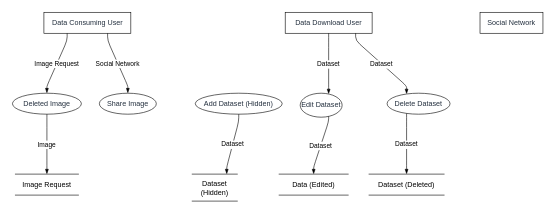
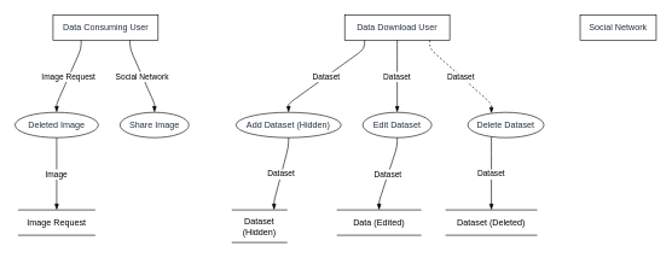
- <mxCell id="21" value="Dataset" style="endArrow=blockThin;endFill=1;fontSize=11;orthogonal=1;noEdgeStyle=1;" edge="1" parent="1" source="7" target="12"><mxGeometry relative="1" as="geometry"><Array as="points"><mxPoint x="592.5" y="67" /><mxPoint x="677.5" y="143" /></Array></mxGeometry></mxCell>
+ <mxCell id="21" value="Dataset" style="endArrow=blockThin;endFill=1;fontSize=11;orthogonal=1;noEdgeStyle=1;dashed=1;" edge="1" parent="1" source="7" target="12"><mxGeometry relative="1" as="geometry"><Array as="points"><mxPoint x="592.5" y="67" /><mxPoint x="677.5" y="143" /></Array></mxGeometry></mxCell>
+ <mxCell id="17" value="Dataset" style="endArrow=blockThin;endFill=1;fontSize=11;orthogonal=1;noEdgeStyle=1;" edge="1" parent="1" source="7" target="8"><mxGeometry relative="1" as="geometry"><Array as="points"><mxPoint x="502.5" y="67" /><mxPoint x="397.5" y="143" /></Array></mxGeometry></mxCell>
- <mxCell id="10" value="Edit Dataset" style="shape=ellipse;perimeter=ellipsePerimeter;whiteSpace=wrap;html=1;fillColor=#ffffff;strokeColor=#000000;align=center;verticalAlign=middle;fontColor=#232F3E;" vertex="1" parent="1"><mxGeometry x="500" y="155" width="70" height="40" as="geometry" /></mxCell>
+ <mxCell id="10" value="Edit Dataset" style="shape=ellipse;perimeter=ellipsePerimeter;whiteSpace=wrap;html=1;fillColor=#ffffff;strokeColor=#000000;align=center;verticalAlign=middle;fontColor=#232F3E;" vertex="1" parent="1"><mxGeometry x="500" y="155" width="95" height="35" as="geometry" /></mxCell>
